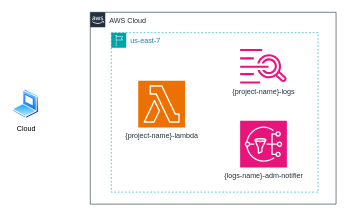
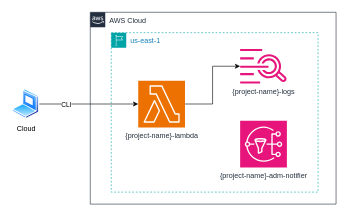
- <mxCell id="3" value="us-east-7" style="points=[[0,0],[0.25,0],[0.5,0],[0.75,0],[1,0],[1,0.25],[1,0.5],[1,0.75],[1,1],[0.75,1],[0.5,1],[0.25,1],[0,1],[0,0.75],[0,0.5],[0,0.25]];outlineConnect=0;gradientColor=none;html=1;whiteSpace=wrap;fontSize=12;fontStyle=0;container=1;pointerEvents=0;collapsible=0;recursiveResize=0;shape=mxgraph.aws4.group;grIcon=mxgraph.aws4.group_region;strokeColor=#00A4A6;fillColor=none;verticalAlign=top;align=left;spacingLeft=30;fontColor=#147EBA;dashed=1;movable=1;resizable=1;rotatable=1;deletable=1;editable=1;locked=0;connectable=1;" parent="2" vertex="1"><mxGeometry x="35" y="34" width="345" height="266" as="geometry" /></mxCell>
+ <mxCell id="3" value="us-east-1" style="points=[[0,0],[0.25,0],[0.5,0],[0.75,0],[1,0],[1,0.25],[1,0.5],[1,0.75],[1,1],[0.75,1],[0.5,1],[0.25,1],[0,1],[0,0.75],[0,0.5],[0,0.25]];outlineConnect=0;gradientColor=none;html=1;whiteSpace=wrap;fontSize=12;fontStyle=0;container=1;pointerEvents=0;collapsible=0;recursiveResize=0;shape=mxgraph.aws4.group;grIcon=mxgraph.aws4.group_region;strokeColor=#00A4A6;fillColor=none;verticalAlign=top;align=left;spacingLeft=30;fontColor=#147EBA;dashed=1;movable=1;resizable=1;rotatable=1;deletable=1;editable=1;locked=0;connectable=1;" parent="2" vertex="1"><mxGeometry x="35" y="34" width="345" height="266" as="geometry" /></mxCell>
+ <mxCell id="4" style="edgeStyle=orthogonalEdgeStyle;rounded=0;orthogonalLoop=1;jettySize=auto;html=1;exitX=1;exitY=0.5;exitDx=0;exitDy=0;exitPerimeter=0;" parent="3" source="5" target="6" edge="1"><mxGeometry relative="1" as="geometry" /></mxCell>
+ <mxCell id="9" style="edgeStyle=orthogonalEdgeStyle;rounded=0;orthogonalLoop=1;jettySize=auto;html=1;exitX=1;exitY=0.5;exitDx=0;exitDy=0;entryX=0;entryY=0.5;entryDx=0;entryDy=0;entryPerimeter=0;" parent="1" source="8" target="5" edge="1"><mxGeometry relative="1" as="geometry" /></mxCell>
+ <mxCell id="10" value="CLI" style="edgeLabel;html=1;align=center;verticalAlign=middle;resizable=0;points=[];" parent="9" vertex="1" connectable="0"><mxGeometry x="-0.389" y="1" relative="1" as="geometry"><mxPoint x="-6" y="1" as="offset" /></mxGeometry></mxCell>
- <mxCell id="7" value="{logs-name}-adm-notifier" style="sketch=0;points=[[0,0,0],[0.25,0,0],[0.5,0,0],[0.75,0,0],[1,0,0],[0,1,0],[0.25,1,0],[0.5,1,0],[0.75,1,0],[1,1,0],[0,0.25,0],[0,0.5,0],[0,0.75,0],[1,0.25,0],[1,0.5,0],[1,0.75,0]];outlineConnect=0;fontColor=#232F3E;fillColor=#E7157B;strokeColor=#ffffff;dashed=0;verticalLabelPosition=bottom;verticalAlign=top;align=center;html=1;fontSize=12;fontStyle=0;aspect=fixed;shape=mxgraph.aws4.resourceIcon;resIcon=mxgraph.aws4.sns;" vertex="1" parent="3"><mxGeometry x="215" y="147" width="78" height="78" as="geometry" /></mxCell>
+ <mxCell id="7" value="{project-name}-adm-notifier" style="sketch=0;points=[[0,0,0],[0.25,0,0],[0.5,0,0],[0.75,0,0],[1,0,0],[0,1,0],[0.25,1,0],[0.5,1,0],[0.75,1,0],[1,1,0],[0,0.25,0],[0,0.5,0],[0,0.75,0],[1,0.25,0],[1,0.5,0],[1,0.75,0]];outlineConnect=0;fontColor=#232F3E;fillColor=#E7157B;strokeColor=#ffffff;dashed=0;verticalLabelPosition=bottom;verticalAlign=top;align=center;html=1;fontSize=12;fontStyle=0;aspect=fixed;shape=mxgraph.aws4.resourceIcon;resIcon=mxgraph.aws4.sns;" vertex="1" parent="3"><mxGeometry x="215" y="147" width="78" height="78" as="geometry" /></mxCell>
